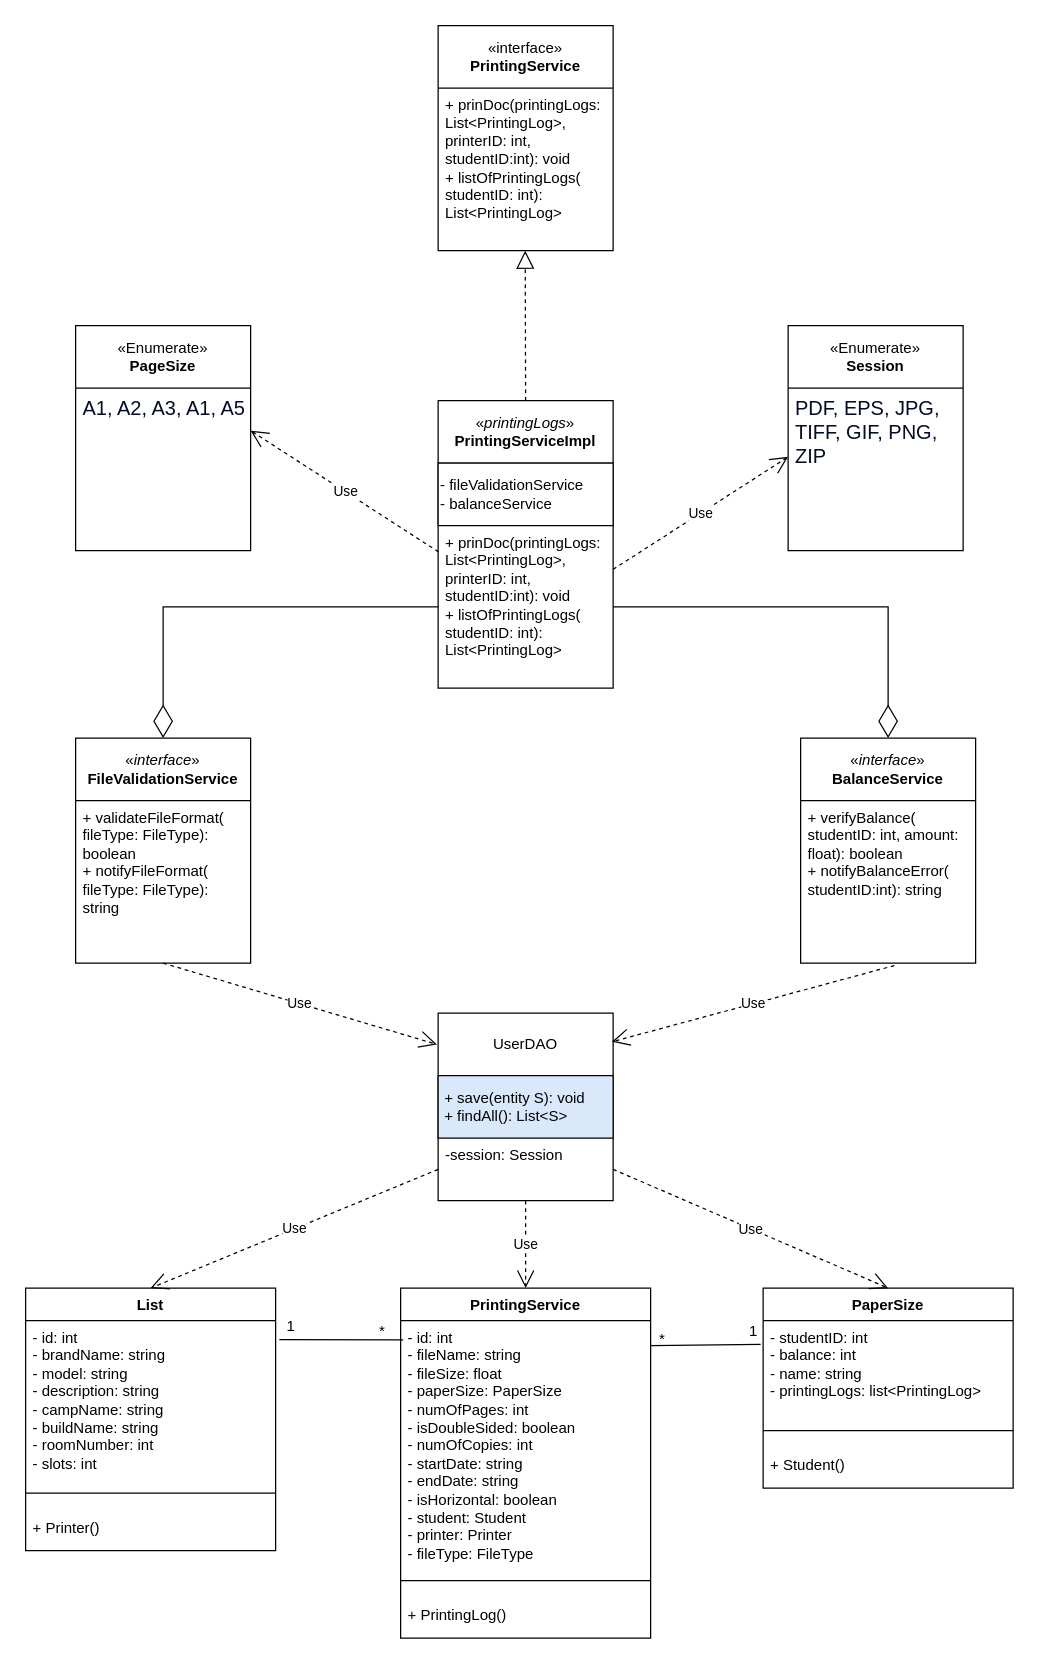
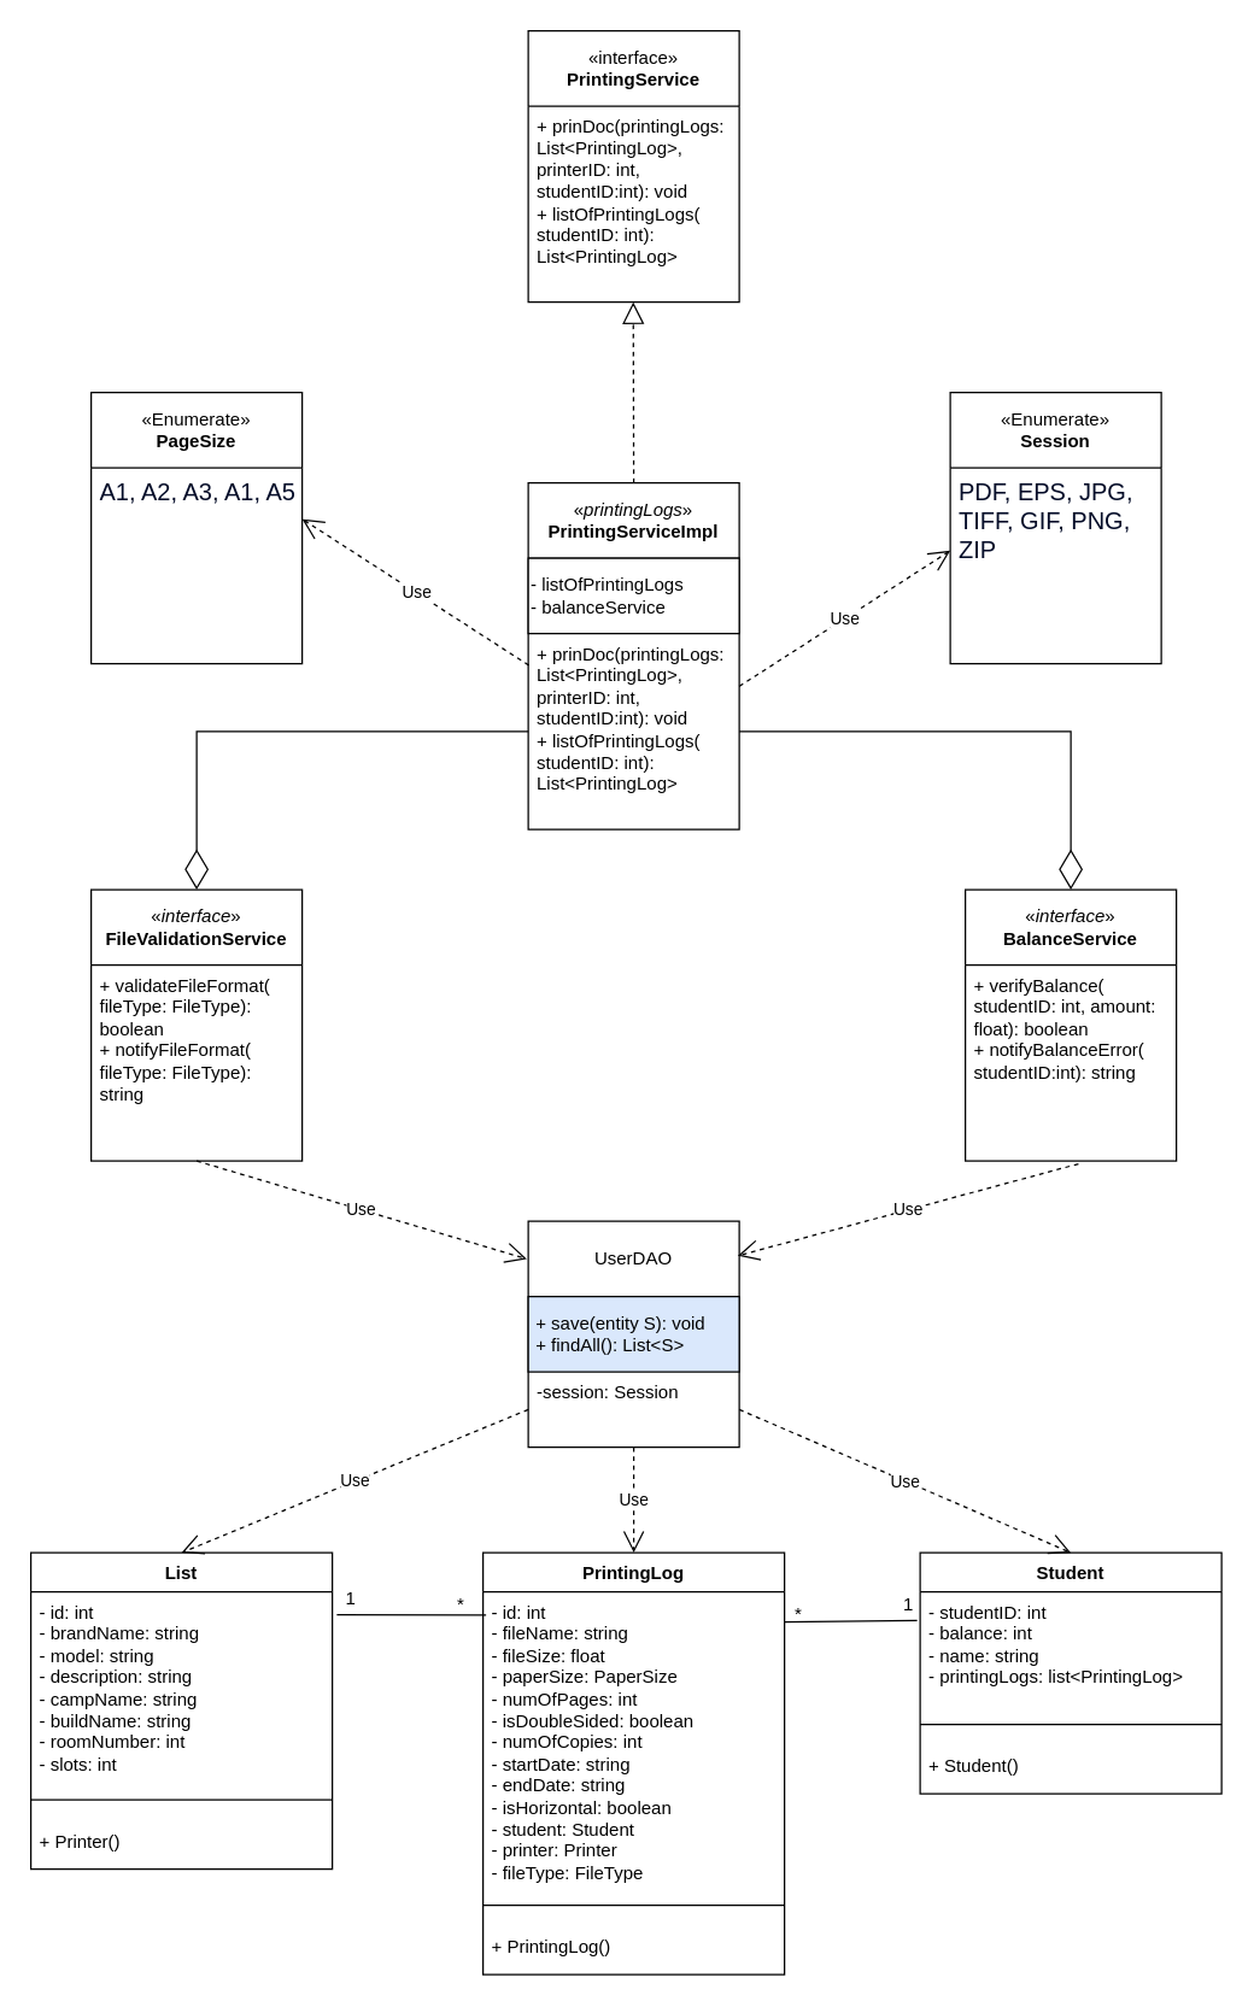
- <mxCell id="24" value="&lt;span style=&quot;&quot;&gt;- fileValidationService&lt;/span&gt;&lt;div style=&quot;&quot;&gt;- balanceService&lt;/div&gt;" style="html=1;whiteSpace=wrap;align=left;" parent="23" vertex="1"><mxGeometry y="50" width="140" height="50" as="geometry" /></mxCell>
+ <mxCell id="24" value="&lt;span style=&quot;&quot;&gt;- listOfPrintingLogs&lt;/span&gt;&lt;div style=&quot;&quot;&gt;- balanceService&lt;/div&gt;" style="html=1;whiteSpace=wrap;align=left;" parent="23" vertex="1"><mxGeometry y="50" width="140" height="50" as="geometry" /></mxCell>
- <mxCell id="6" value="PrintingService" style="swimlane;fontStyle=1;align=center;verticalAlign=top;childLayout=stackLayout;horizontal=1;startSize=26;horizontalStack=0;resizeParent=1;resizeParentMax=0;resizeLast=0;collapsible=1;marginBottom=0;whiteSpace=wrap;html=1;" parent="1" vertex="1"><mxGeometry x="320" y="1030" width="200" height="280" as="geometry" /></mxCell>
+ <mxCell id="6" value="PrintingLog" style="swimlane;fontStyle=1;align=center;verticalAlign=top;childLayout=stackLayout;horizontal=1;startSize=26;horizontalStack=0;resizeParent=1;resizeParentMax=0;resizeLast=0;collapsible=1;marginBottom=0;whiteSpace=wrap;html=1;" parent="1" vertex="1"><mxGeometry x="320" y="1030" width="200" height="280" as="geometry" /></mxCell>
- <mxCell id="2" value="PaperSize" style="swimlane;fontStyle=1;align=center;verticalAlign=top;childLayout=stackLayout;horizontal=1;startSize=26;horizontalStack=0;resizeParent=1;resizeParentMax=0;resizeLast=0;collapsible=1;marginBottom=0;whiteSpace=wrap;html=1;" parent="1" vertex="1"><mxGeometry x="610" y="1030" width="200" height="160" as="geometry" /></mxCell>
+ <mxCell id="2" value="Student" style="swimlane;fontStyle=1;align=center;verticalAlign=top;childLayout=stackLayout;horizontal=1;startSize=26;horizontalStack=0;resizeParent=1;resizeParentMax=0;resizeLast=0;collapsible=1;marginBottom=0;whiteSpace=wrap;html=1;" parent="1" vertex="1"><mxGeometry x="610" y="1030" width="200" height="160" as="geometry" /></mxCell>
